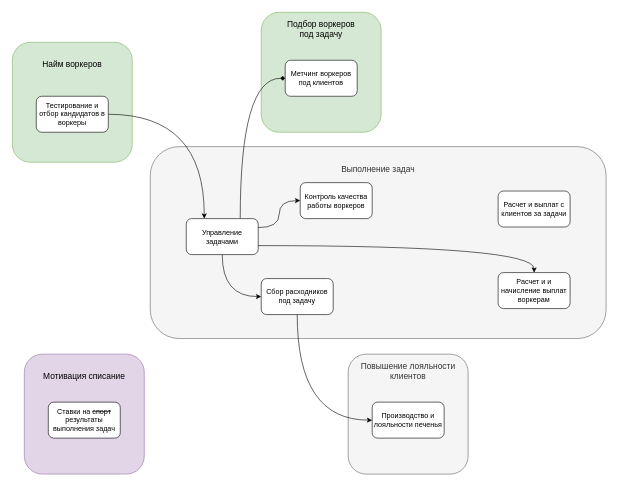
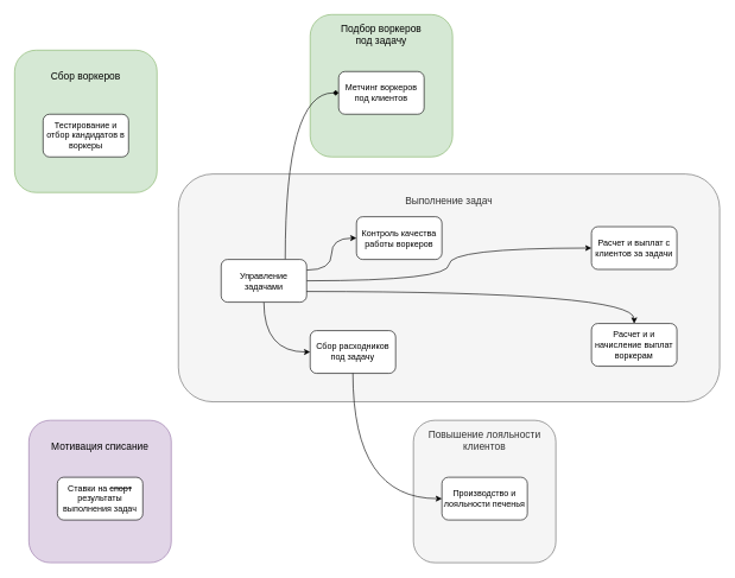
- <mxCell id="4" value="Найм воркеров" style="rounded=1;whiteSpace=wrap;html=1;fillColor=#d5e8d4;strokeColor=#82b366;labelPosition=center;verticalLabelPosition=top;align=center;verticalAlign=bottom;spacingTop=0;spacingBottom=-48;fontSize=14;" vertex="1" parent="1"><mxGeometry x="20" y="70" width="200" height="200" as="geometry" /></mxCell>
+ <mxCell id="4" value="Сбор воркеров" style="rounded=1;whiteSpace=wrap;html=1;fillColor=#d5e8d4;strokeColor=#82b366;labelPosition=center;verticalLabelPosition=top;align=center;verticalAlign=bottom;spacingTop=0;spacingBottom=-48;fontSize=14;" vertex="1" parent="1"><mxGeometry x="20" y="70" width="200" height="200" as="geometry" /></mxCell>
- <mxCell id="22" style="edgeStyle=orthogonalEdgeStyle;curved=1;rounded=0;orthogonalLoop=1;jettySize=auto;html=1;entryX=0.25;entryY=0;entryDx=0;entryDy=0;" edge="1" parent="1" source="5" target="11"><mxGeometry relative="1" as="geometry" /></mxCell>
+ <mxCell id="9" style="edgeStyle=orthogonalEdgeStyle;rounded=0;orthogonalLoop=1;jettySize=auto;html=1;curved=1;" edge="1" parent="1" source="11" target="14"><mxGeometry relative="1" as="geometry" /></mxCell>
